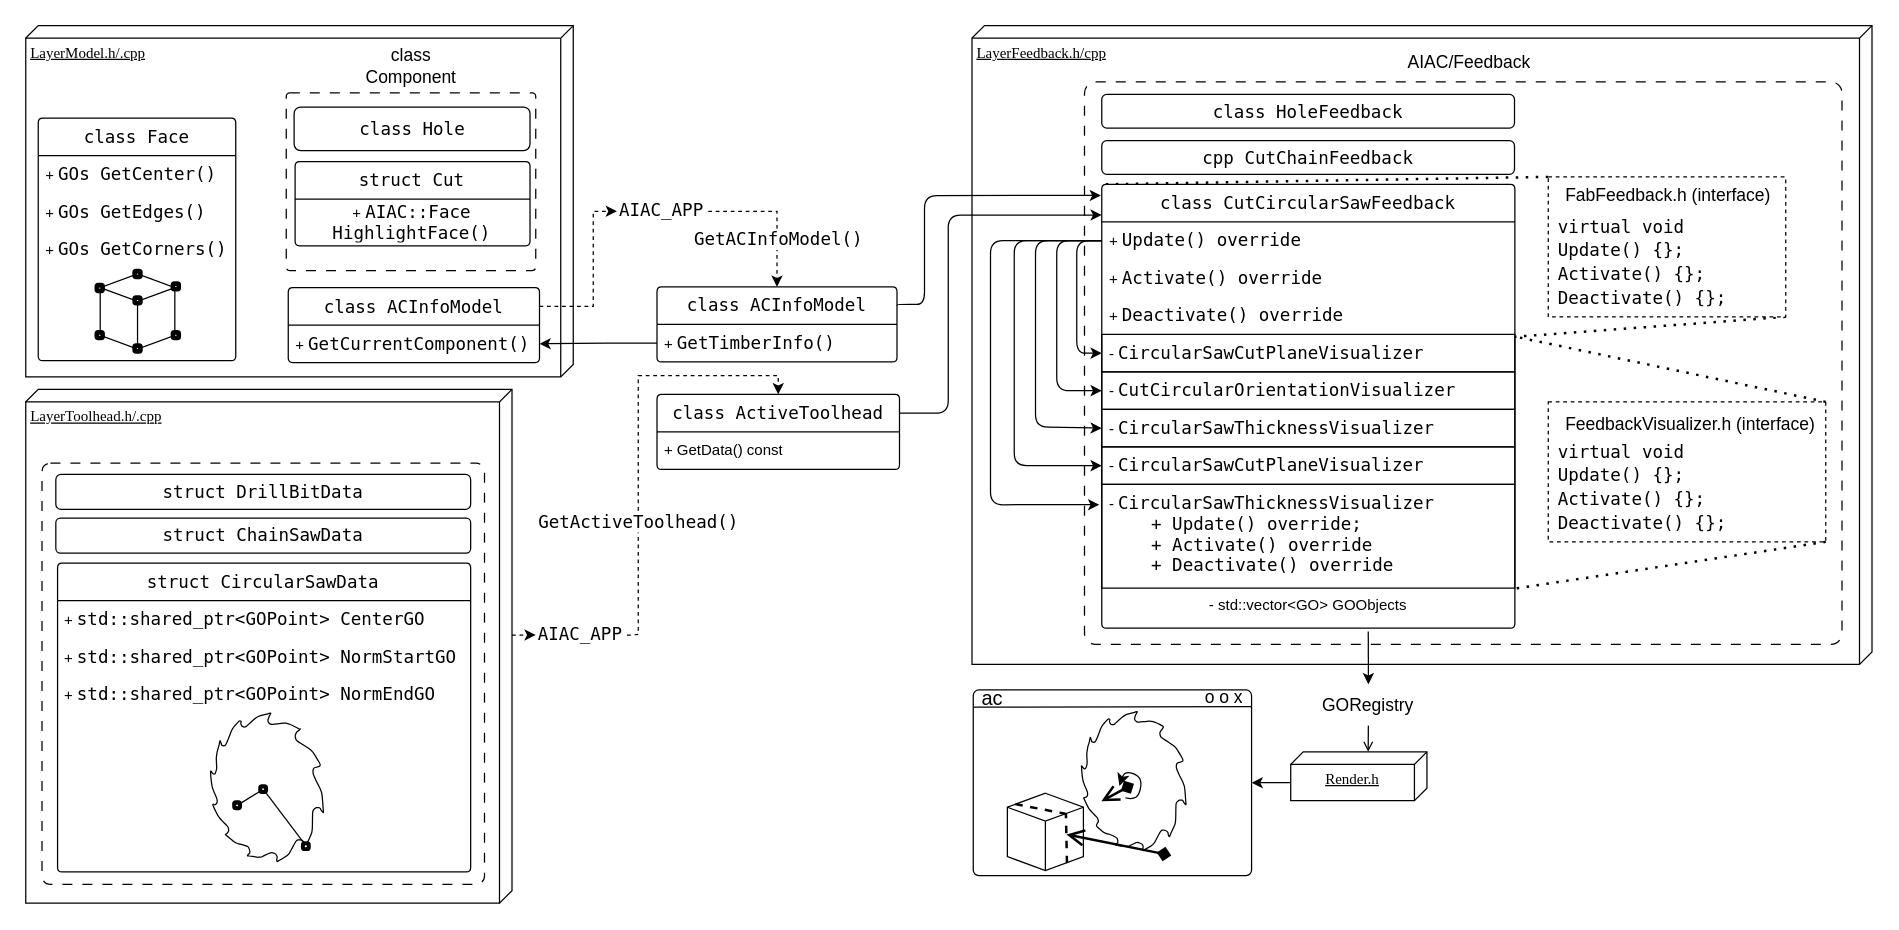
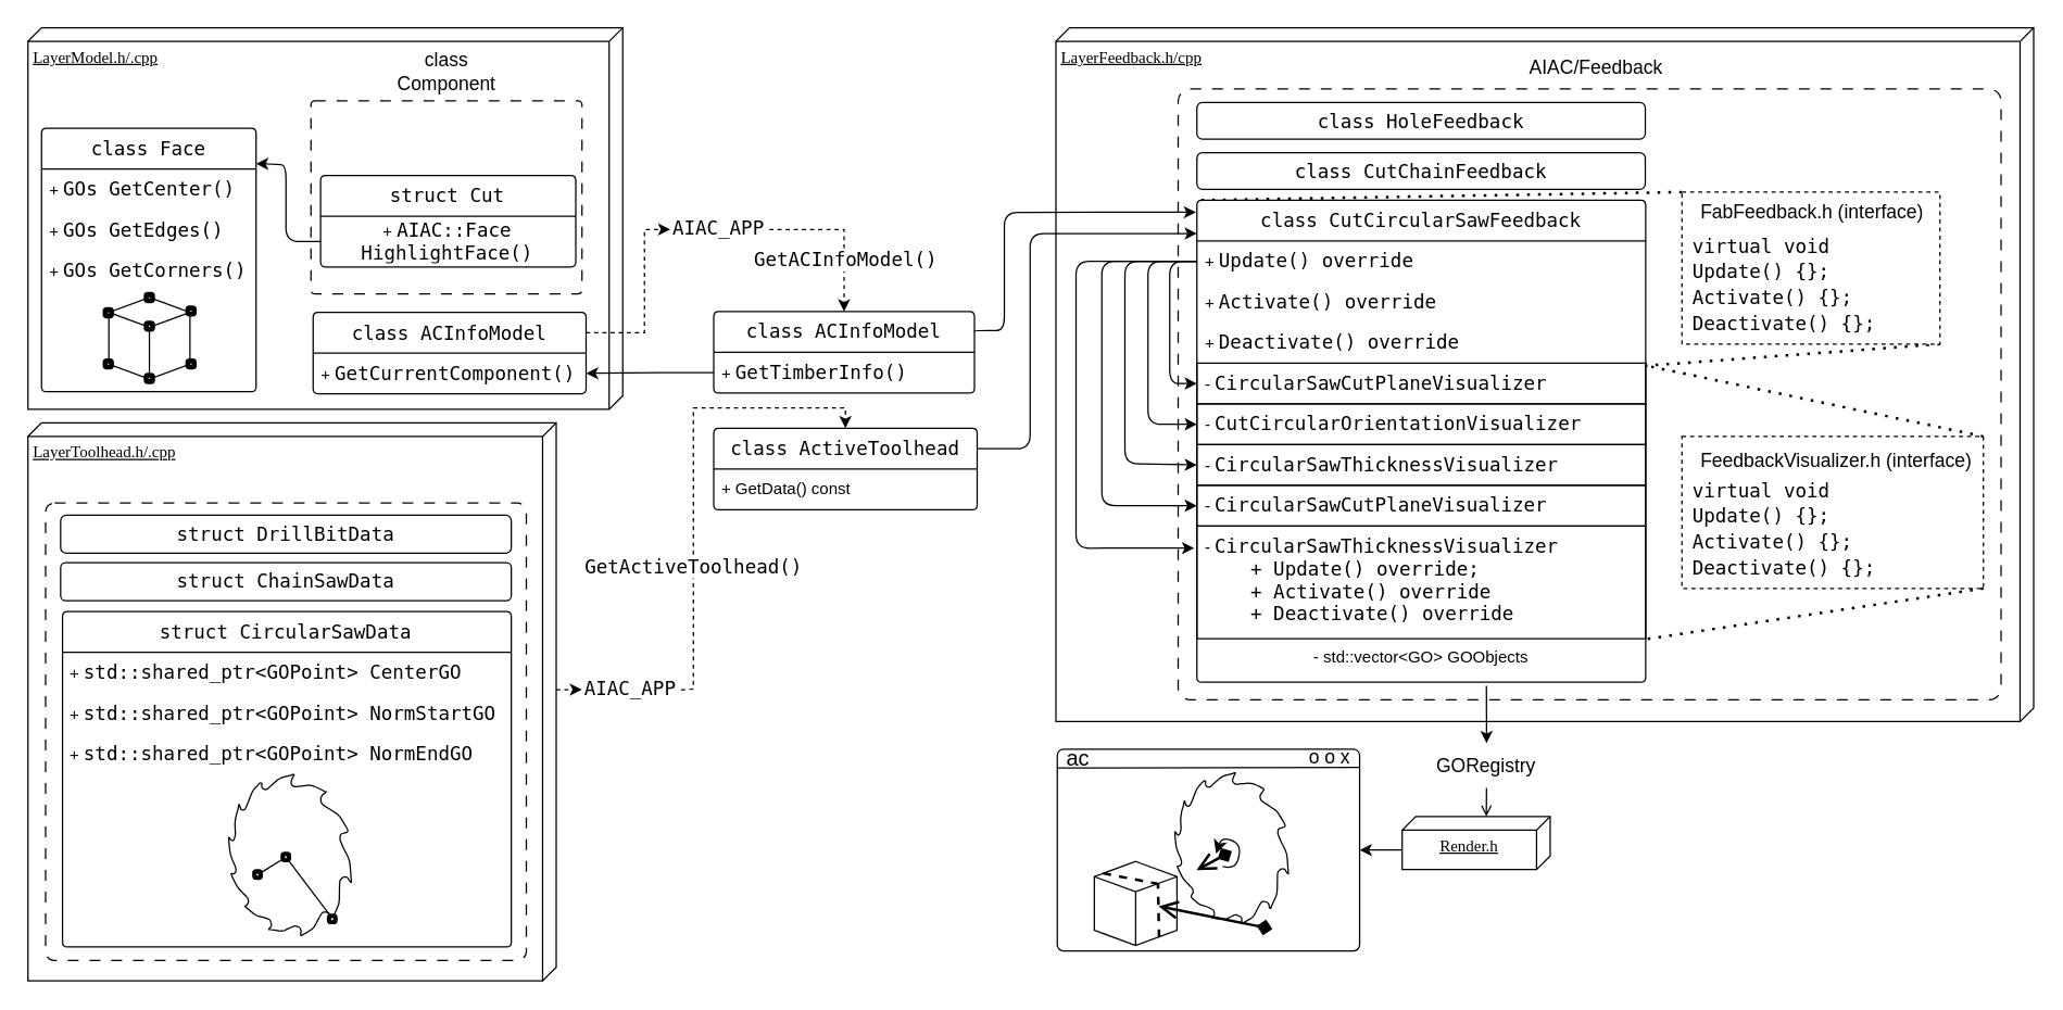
- <mxCell id="41" value="&lt;div data-darkreader-inline-bgcolor=&quot;&quot; data-darkreader-inline-color=&quot;&quot; style=&quot;font-family: &amp;quot;Droid Sans Mono&amp;quot;, &amp;quot;monospace&amp;quot;, monospace, &amp;quot;UbuntuMono Nerd Font&amp;quot;, Consolas, &amp;quot;Courier New&amp;quot;, monospace; font-weight: normal; font-size: 14px; line-height: 19px; --darkreader-inline-color: #d7d4cf; --darkreader-inline-bgcolor: #1d2125;&quot;&gt;&lt;div style=&quot;&quot;&gt;&lt;div style=&quot;line-height: 19px;&quot;&gt;class Hole&lt;/div&gt;&lt;/div&gt;&lt;/div&gt;" style="rounded=1;whiteSpace=wrap;html=1;fillColor=none;labelBackgroundColor=none;fontColor=default;" parent="37" vertex="1"><mxGeometry x="6.291" y="53.605" width="188.724" height="34.905" as="geometry" /></mxCell>
- <mxCell id="18" value="&lt;div data-darkreader-inline-bgcolor=&quot;&quot; data-darkreader-inline-color=&quot;&quot; style=&quot;font-family: &amp;quot;Droid Sans Mono&amp;quot;, &amp;quot;monospace&amp;quot;, monospace, &amp;quot;UbuntuMono Nerd Font&amp;quot;, Consolas, &amp;quot;Courier New&amp;quot;, monospace; font-weight: normal; font-size: 14px; line-height: 19px; --darkreader-inline-color: #d7d4cf; --darkreader-inline-bgcolor: #1d2125;&quot;&gt;&lt;div style=&quot;&quot;&gt;&lt;div style=&quot;line-height: 19px;&quot;&gt;cpp CutChainFeedback&lt;/div&gt;&lt;/div&gt;&lt;/div&gt;" style="rounded=1;whiteSpace=wrap;html=1;fillColor=none;labelBackgroundColor=none;fontColor=default;" parent="1" vertex="1"><mxGeometry x="880.81" y="112" width="330.19" height="27" as="geometry" /></mxCell>
+ <mxCell id="18" value="&lt;div data-darkreader-inline-bgcolor=&quot;&quot; data-darkreader-inline-color=&quot;&quot; style=&quot;font-family: &amp;quot;Droid Sans Mono&amp;quot;, &amp;quot;monospace&amp;quot;, monospace, &amp;quot;UbuntuMono Nerd Font&amp;quot;, Consolas, &amp;quot;Courier New&amp;quot;, monospace; font-weight: normal; font-size: 14px; line-height: 19px; --darkreader-inline-color: #d7d4cf; --darkreader-inline-bgcolor: #1d2125;&quot;&gt;&lt;div style=&quot;&quot;&gt;&lt;div style=&quot;line-height: 19px;&quot;&gt;class CutChainFeedback&lt;/div&gt;&lt;/div&gt;&lt;/div&gt;" style="rounded=1;whiteSpace=wrap;html=1;fillColor=none;labelBackgroundColor=none;fontColor=default;" parent="1" vertex="1"><mxGeometry x="880.81" y="112" width="330.19" height="27" as="geometry" /></mxCell>
+ <mxCell id="43" style="edgeStyle=orthogonalEdgeStyle;html=1;entryX=0;entryY=0.5;entryDx=0;entryDy=0;fontSize=14;fontColor=default;startArrow=classic;startFill=1;endArrow=none;endFill=0;exitX=1;exitY=0.135;exitDx=0;exitDy=0;exitPerimeter=0;" parent="1" source="61" target="40" edge="1"><mxGeometry relative="1" as="geometry"><mxPoint x="254" y="145.5" as="sourcePoint" /><mxPoint x="305" y="212" as="targetPoint" /><Array as="points"><mxPoint x="196" y="120" /><mxPoint x="210" y="121" /><mxPoint x="210" y="177" /></Array></mxGeometry></mxCell>
